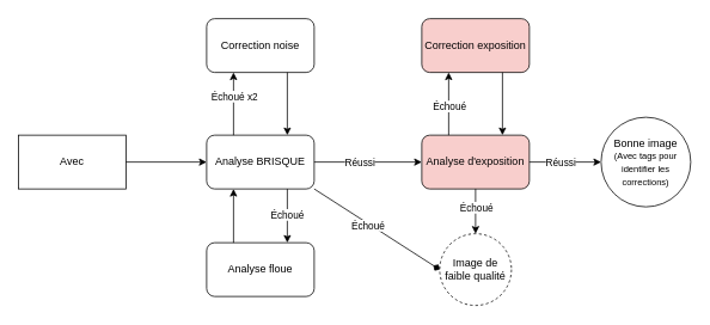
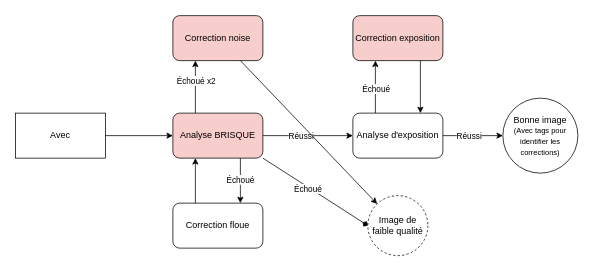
- <mxCell id="17" value="Correction noise" style="rounded=1;whiteSpace=wrap;html=1;" vertex="1" parent="1"><mxGeometry x="230" y="20" width="120" height="60" as="geometry" /></mxCell>
+ <mxCell id="17" value="Correction noise" style="rounded=1;whiteSpace=wrap;html=1;fillColor=#f8cecc;" vertex="1" parent="1"><mxGeometry x="230" y="20" width="120" height="60" as="geometry" /></mxCell>
- <mxCell id="18" value="" style="endArrow=classic;html=1;rounded=0;exitX=0.75;exitY=1;exitDx=0;exitDy=0;entryX=0.75;entryY=0;entryDx=0;entryDy=0;" edge="1" parent="1" source="17" target="4"><mxGeometry width="50" height="50" relative="1" as="geometry"><mxPoint x="590" y="220" as="sourcePoint" /><mxPoint x="640" y="170" as="targetPoint" /></mxGeometry></mxCell>
+ <mxCell id="18" value="" style="endArrow=classic;html=1;rounded=0;exitX=0.75;exitY=1;exitDx=0;exitDy=0;" edge="1" parent="1" source="17" target="25"><mxGeometry width="50" height="50" relative="1" as="geometry"><mxPoint x="590" y="220" as="sourcePoint" /><mxPoint x="640" y="170" as="targetPoint" /></mxGeometry></mxCell>
- <mxCell id="4" value="Analyse BRISQUE" style="rounded=1;whiteSpace=wrap;html=1;glass=0;" vertex="1" parent="1"><mxGeometry x="230" y="150" width="120" height="60" as="geometry" /></mxCell>
+ <mxCell id="4" value="Analyse BRISQUE" style="rounded=1;whiteSpace=wrap;html=1;glass=0;fillColor=#f8cecc;" vertex="1" parent="1"><mxGeometry x="230" y="150" width="120" height="60" as="geometry" /></mxCell>
- <mxCell id="7" value="Analyse d'exposition" style="rounded=1;whiteSpace=wrap;html=1;glass=0;fillColor=#f8cecc;" vertex="1" parent="1"><mxGeometry x="470" y="150" width="120" height="60" as="geometry" /></mxCell>
+ <mxCell id="7" value="Analyse d'exposition" style="rounded=1;whiteSpace=wrap;html=1;glass=0;" vertex="1" parent="1"><mxGeometry x="470" y="150" width="120" height="60" as="geometry" /></mxCell>
- <mxCell id="26" value="" style="endArrow=classic;html=1;rounded=0;exitX=0.5;exitY=1;exitDx=0;exitDy=0;entryX=0.5;entryY=0;entryDx=0;entryDy=0;" edge="1" parent="1" source="7" target="25"><mxGeometry width="50" height="50" relative="1" as="geometry"><mxPoint x="590" y="230" as="sourcePoint" /><mxPoint x="640" y="180" as="targetPoint" /></mxGeometry></mxCell>
- <mxCell id="27" value="Échoué" style="edgeLabel;html=1;align=center;verticalAlign=middle;resizable=0;points=[];" vertex="1" connectable="0" parent="26"><mxGeometry x="-0.52" y="5" relative="1" as="geometry"><mxPoint x="-5" y="8" as="offset" /></mxGeometry></mxCell>
- <mxCell id="13" value="Analyse floue" style="rounded=1;whiteSpace=wrap;html=1;" vertex="1" parent="1"><mxGeometry x="230" y="270" width="120" height="60" as="geometry" /></mxCell>
+ <mxCell id="13" value="Correction floue" style="rounded=1;whiteSpace=wrap;html=1;" vertex="1" parent="1"><mxGeometry x="230" y="270" width="120" height="60" as="geometry" /></mxCell>
